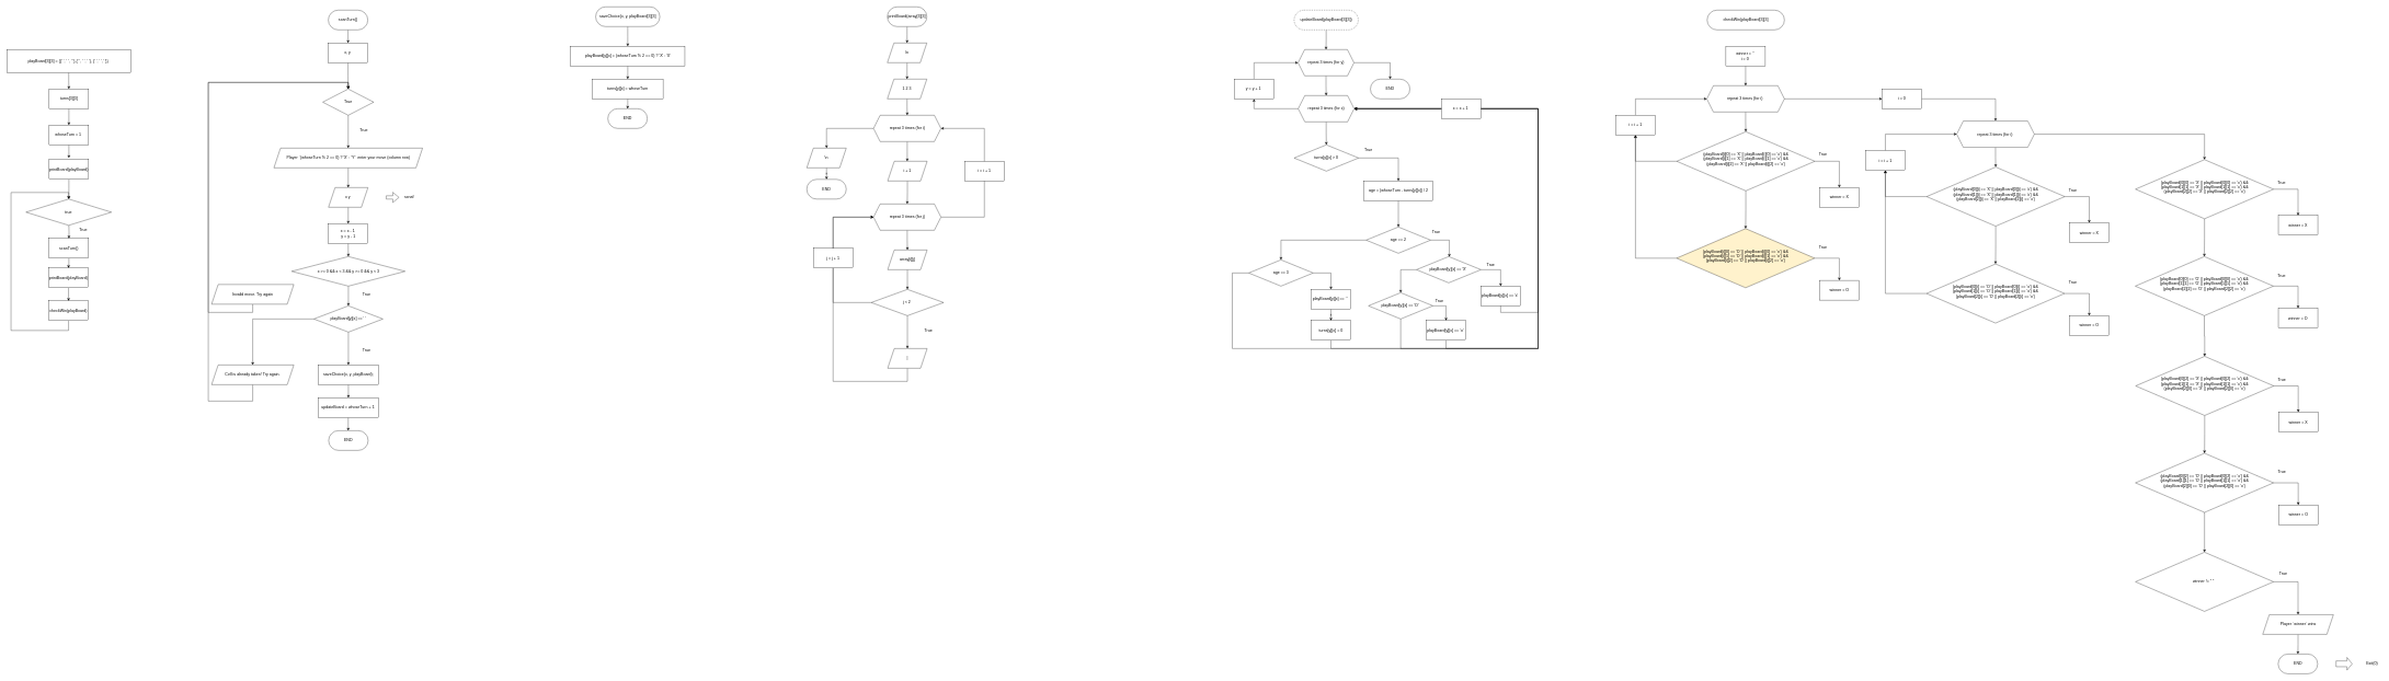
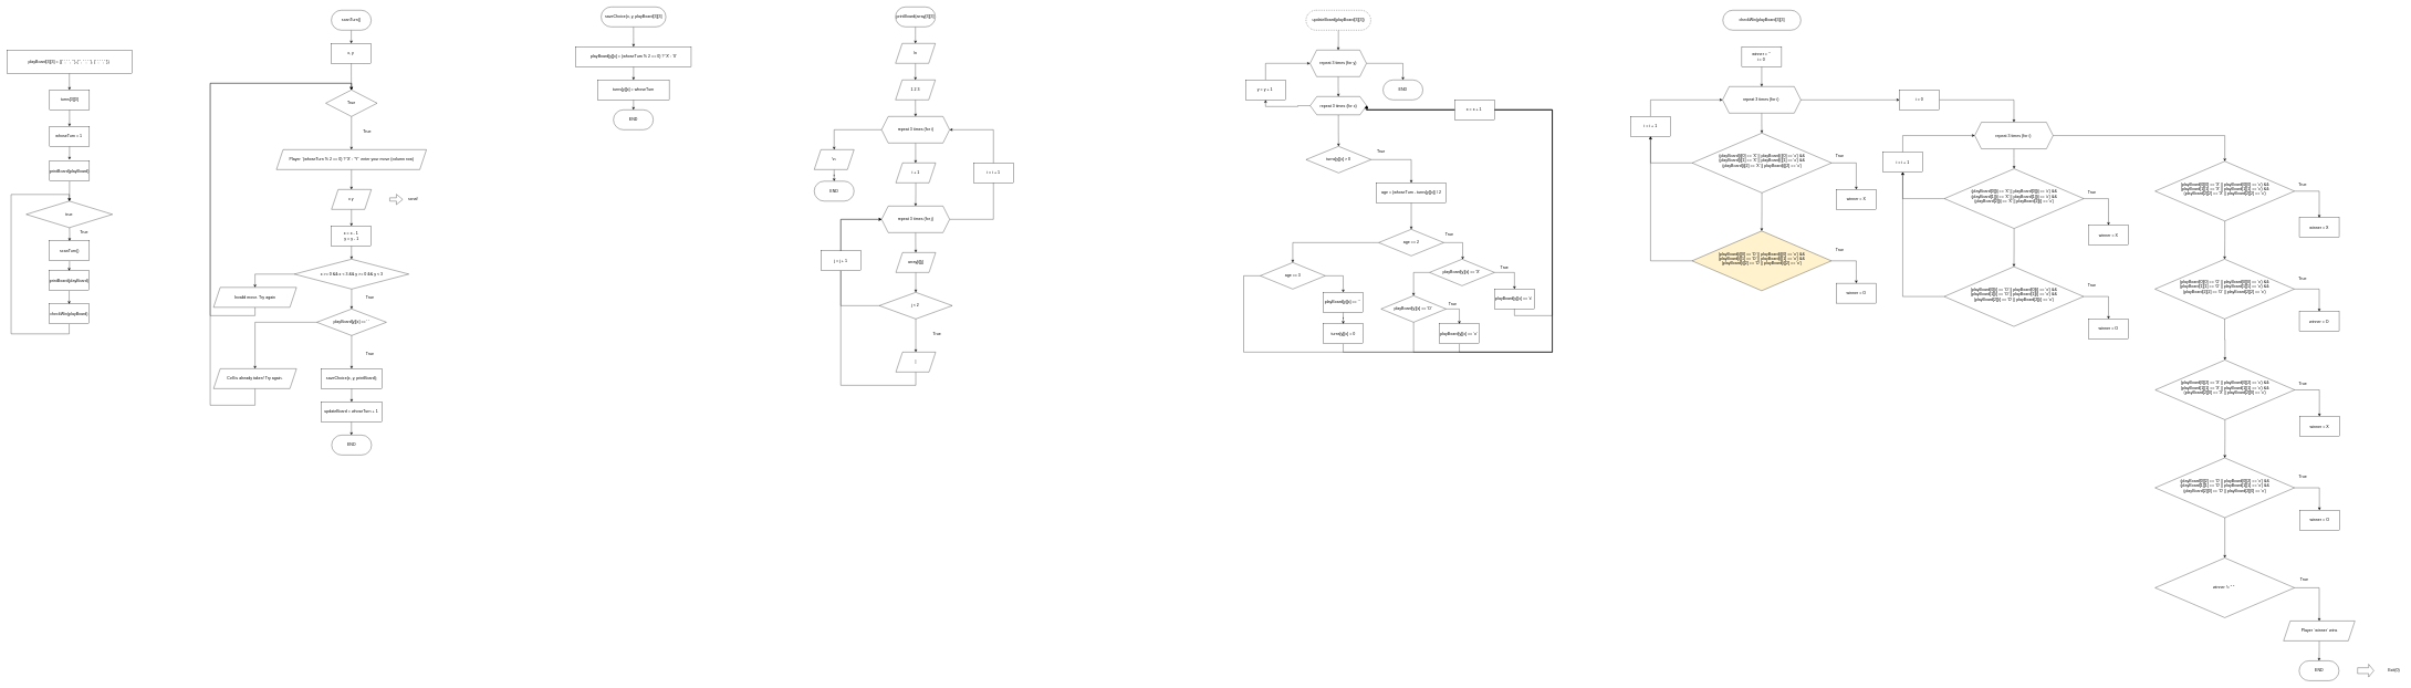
- <mxCell id="79" value="repeat 3 times (for x)" style="shape=hexagon;perimeter=hexagonPerimeter2;whiteSpace=wrap;html=1;fixedSize=1;" parent="1" vertex="1"><mxGeometry x="3947.5" y="290" width="170" height="80" as="geometry" /></mxCell>
+ <mxCell id="79" value="repeat 3 times (for x)" style="shape=hexagon;perimeter=hexagonPerimeter2;whiteSpace=wrap;html=1;fixedSize=1;" parent="1" vertex="1"><mxGeometry x="3947.5" y="290" width="170" height="55" as="geometry" /></mxCell>
+ <mxCell id="23" style="edgeStyle=orthogonalEdgeStyle;rounded=0;orthogonalLoop=1;jettySize=auto;html=1;" parent="1" source="24" target="38" edge="1"><mxGeometry relative="1" as="geometry"><Array as="points"><mxPoint x="768" y="825" /></Array></mxGeometry></mxCell>
- <mxCell id="31" value="saveChoice(x, y, playBoard);" style="rounded=0;whiteSpace=wrap;html=1;" parent="1" vertex="1"><mxGeometry x="966.5" y="1110" width="185" height="60" as="geometry" /></mxCell>
+ <mxCell id="31" value="saveChoice(x, y, printBoard);" style="rounded=0;whiteSpace=wrap;html=1;" parent="1" vertex="1"><mxGeometry x="966.5" y="1110" width="185" height="60" as="geometry" /></mxCell>
